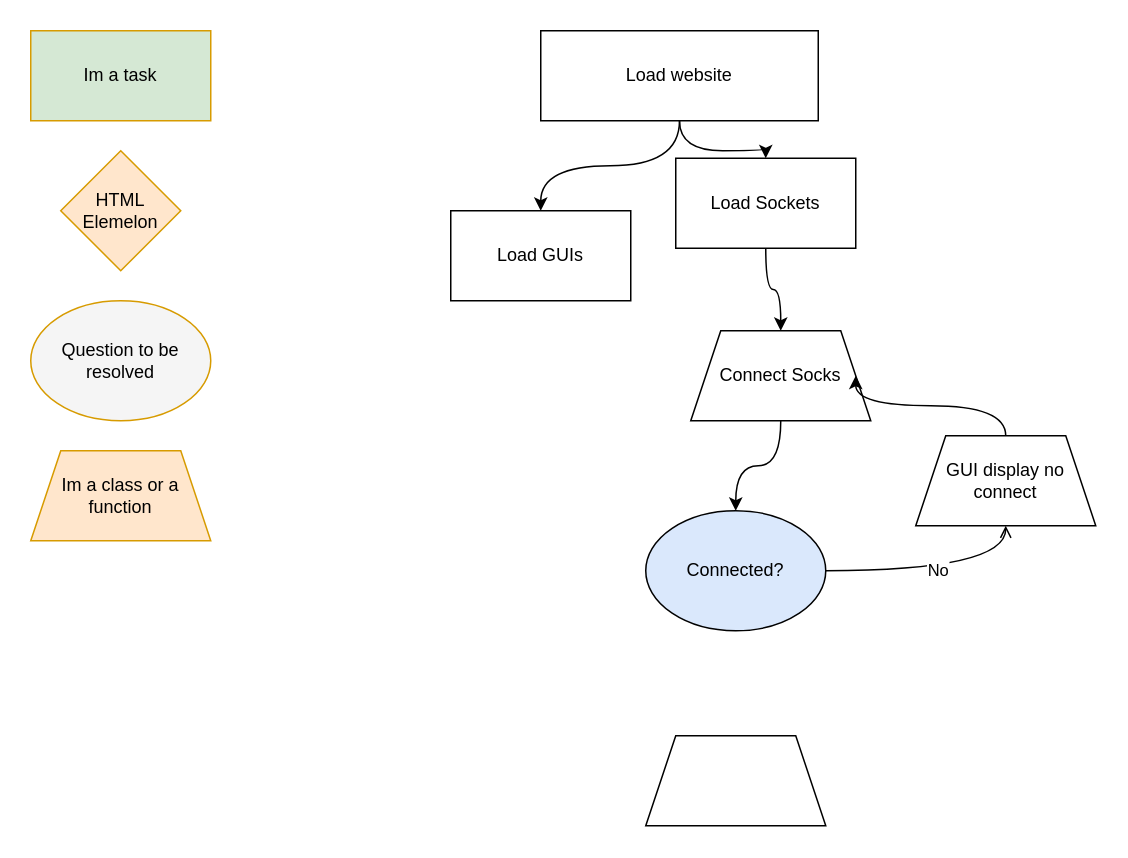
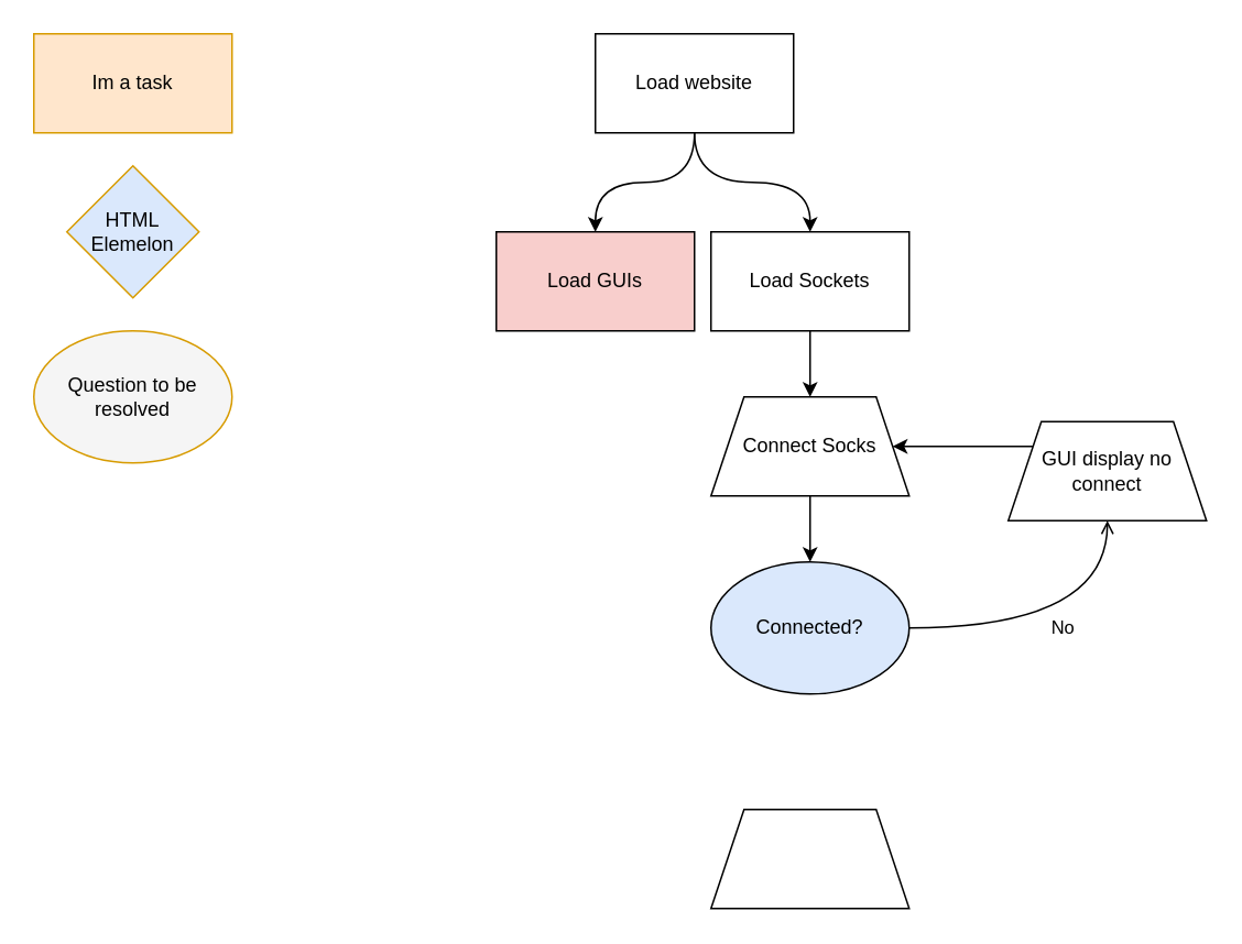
- <mxCell id="2" value="Im a task" style="rounded=0;whiteSpace=wrap;html=1;fillColor=#d5e8d4;strokeColor=#d79b00;" vertex="1" parent="1"><mxGeometry x="20" y="20" width="120" height="60" as="geometry" /></mxCell>
+ <mxCell id="2" value="Im a task" style="rounded=0;whiteSpace=wrap;html=1;fillColor=#ffe6cc;strokeColor=#d79b00;" vertex="1" parent="1"><mxGeometry x="20" y="20" width="120" height="60" as="geometry" /></mxCell>
- <mxCell id="10" value="Load website" style="rounded=0;whiteSpace=wrap;html=1;" vertex="1" parent="1"><mxGeometry x="360" y="20" width="185" height="60" as="geometry" /></mxCell>
+ <mxCell id="10" value="Load website" style="rounded=0;whiteSpace=wrap;html=1;" vertex="1" parent="1"><mxGeometry x="360" y="20" width="120" height="60" as="geometry" /></mxCell>
- <mxCell id="13" value="Load Sockets" style="rounded=0;whiteSpace=wrap;html=1;" vertex="1" parent="1"><mxGeometry x="450" y="105" width="120" height="60" as="geometry" /></mxCell>
+ <mxCell id="13" value="Load Sockets" style="rounded=0;whiteSpace=wrap;html=1;" vertex="1" parent="1"><mxGeometry x="430" y="140" width="120" height="60" as="geometry" /></mxCell>
- <mxCell id="3" value="HTML Elemelon" style="rhombus;whiteSpace=wrap;html=1;fillColor=#ffe6cc;strokeColor=#d79b00;" vertex="1" parent="1"><mxGeometry x="40" y="100" width="80" height="80" as="geometry" /></mxCell>
+ <mxCell id="3" value="HTML Elemelon" style="rhombus;whiteSpace=wrap;html=1;fillColor=#dae8fc;strokeColor=#d79b00;" vertex="1" parent="1"><mxGeometry x="40" y="100" width="80" height="80" as="geometry" /></mxCell>
- <mxCell id="11" value="Load GUIs" style="rounded=0;whiteSpace=wrap;html=1;" vertex="1" parent="1"><mxGeometry x="300" y="140" width="120" height="60" as="geometry" /></mxCell>
+ <mxCell id="11" value="Load GUIs" style="rounded=0;whiteSpace=wrap;html=1;fillColor=#f8cecc;" vertex="1" parent="1"><mxGeometry x="300" y="140" width="120" height="60" as="geometry" /></mxCell>
- <mxCell id="15" value="Connect Socks" style="shape=trapezoid;perimeter=trapezoidPerimeter;whiteSpace=wrap;html=1;fixedSize=1;" vertex="1" parent="1"><mxGeometry x="460" y="220" width="120" height="60" as="geometry" /></mxCell>
+ <mxCell id="15" value="Connect Socks" style="shape=trapezoid;perimeter=trapezoidPerimeter;whiteSpace=wrap;html=1;fixedSize=1;" vertex="1" parent="1"><mxGeometry x="430" y="240" width="120" height="60" as="geometry" /></mxCell>
- <mxCell id="17" value="GUI display no connect" style="shape=trapezoid;perimeter=trapezoidPerimeter;whiteSpace=wrap;html=1;fixedSize=1;" vertex="1" parent="1"><mxGeometry x="610" y="290" width="120" height="60" as="geometry" /></mxCell>
+ <mxCell id="17" value="GUI display no connect" style="shape=trapezoid;perimeter=trapezoidPerimeter;whiteSpace=wrap;html=1;fixedSize=1;" vertex="1" parent="1"><mxGeometry x="610" y="255" width="120" height="60" as="geometry" /></mxCell>
- <mxCell id="5" value="Im a class or a function" style="shape=trapezoid;perimeter=trapezoidPerimeter;whiteSpace=wrap;html=1;fixedSize=1;fillColor=#ffe6cc;strokeColor=#d79b00;" vertex="1" parent="1"><mxGeometry x="20" y="300" width="120" height="60" as="geometry" /></mxCell>
